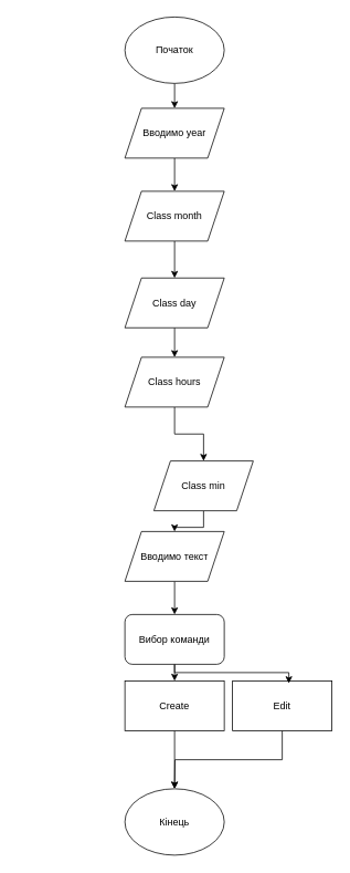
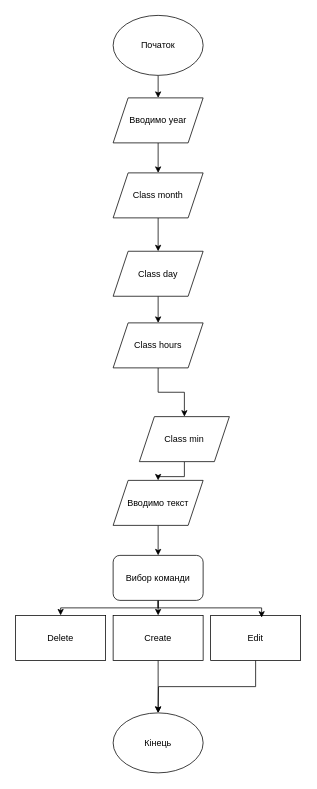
+ <mxCell id="16" style="edgeStyle=orthogonalEdgeStyle;rounded=0;orthogonalLoop=1;jettySize=auto;html=1;exitX=0.5;exitY=1;exitDx=0;exitDy=0;entryX=0.5;entryY=0;entryDx=0;entryDy=0;" edge="1" parent="1" source="18" target="19"><mxGeometry relative="1" as="geometry"><Array as="points"><mxPoint x="210" y="810" /><mxPoint x="80" y="810" /></Array></mxGeometry></mxCell>
+ <mxCell id="19" value="Delete" style="rounded=0;whiteSpace=wrap;html=1;" vertex="1" parent="1"><mxGeometry x="20" y="820" width="120" height="60" as="geometry" /></mxCell>
